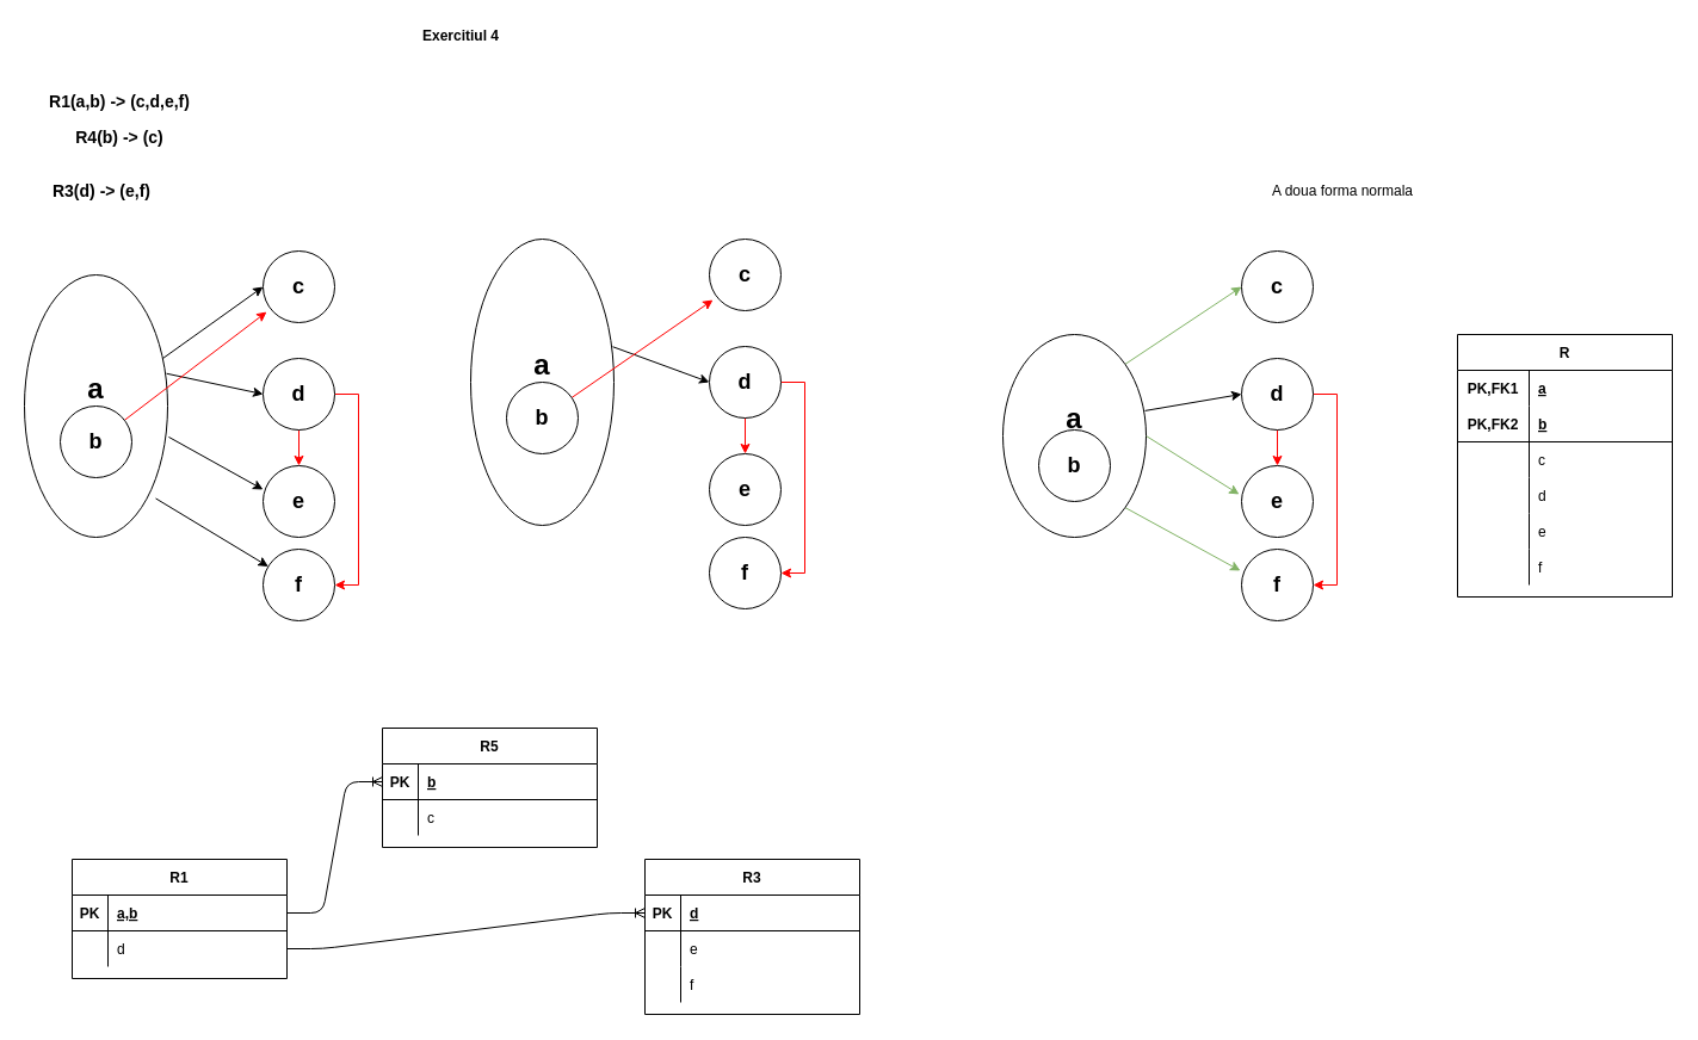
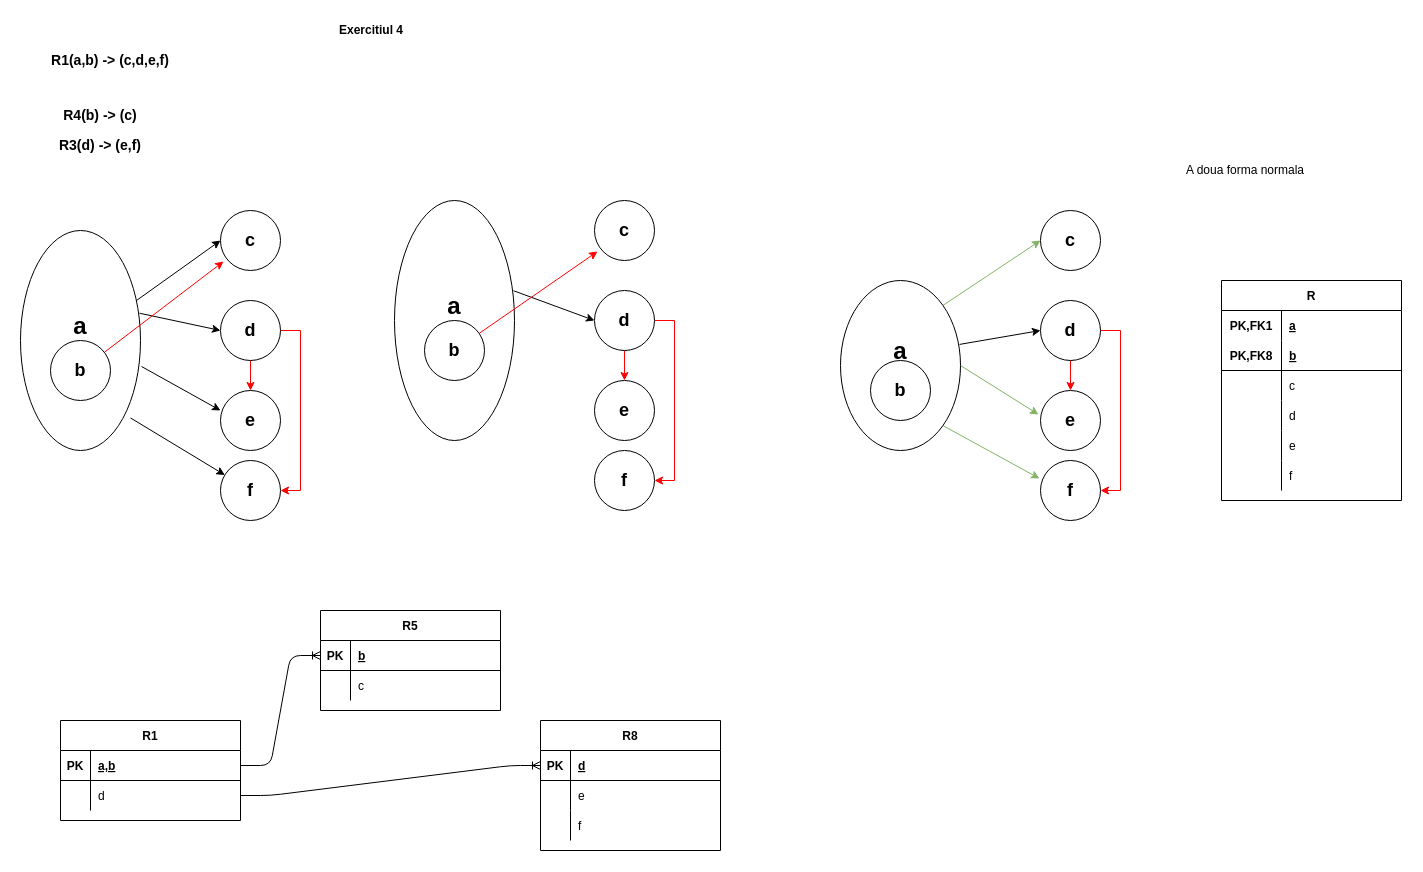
- <mxCell id="85" value="&lt;b style=&quot;&quot;&gt;Exercitiul 4&lt;/b&gt;" style="text;html=1;align=center;verticalAlign=middle;whiteSpace=wrap;rounded=0;labelBackgroundColor=#ffffff;" vertex="1" parent="1"><mxGeometry x="346" y="20" width="80" height="20" as="geometry" /></mxCell>
+ <mxCell id="85" value="&lt;b style=&quot;&quot;&gt;Exercitiul 4&lt;/b&gt;" style="text;html=1;align=center;verticalAlign=middle;whiteSpace=wrap;rounded=0;labelBackgroundColor=#ffffff;" vertex="1" parent="1"><mxGeometry x="331" y="20" width="80" height="20" as="geometry" /></mxCell>
- <mxCell id="15" value="&lt;b&gt;&lt;font style=&quot;font-size: 14px&quot;&gt;R1(a,b) -&amp;gt; (c,d,e,f)&lt;/font&gt;&lt;/b&gt;" style="text;html=1;strokeColor=none;fillColor=none;align=center;verticalAlign=middle;whiteSpace=wrap;rounded=0;" vertex="1" parent="1"><mxGeometry x="20" y="70" width="160" height="30" as="geometry" /></mxCell>
+ <mxCell id="15" value="&lt;b&gt;&lt;font style=&quot;font-size: 14px&quot;&gt;R1(a,b) -&amp;gt; (c,d,e,f)&lt;/font&gt;&lt;/b&gt;" style="text;html=1;strokeColor=none;fillColor=none;align=center;verticalAlign=middle;whiteSpace=wrap;rounded=0;" vertex="1" parent="1"><mxGeometry x="30" y="45" width="160" height="30" as="geometry" /></mxCell>
- <mxCell id="17" value="&lt;b&gt;&lt;font style=&quot;font-size: 14px&quot;&gt;R3(d) -&amp;gt; (e,f)&lt;/font&gt;&lt;/b&gt;" style="text;html=1;strokeColor=none;fillColor=none;align=center;verticalAlign=middle;whiteSpace=wrap;rounded=0;" vertex="1" parent="1"><mxGeometry x="5" y="145" width="160" height="30" as="geometry" /></mxCell>
+ <mxCell id="17" value="&lt;b&gt;&lt;font style=&quot;font-size: 14px&quot;&gt;R3(d) -&amp;gt; (e,f)&lt;/font&gt;&lt;/b&gt;" style="text;html=1;strokeColor=none;fillColor=none;align=center;verticalAlign=middle;whiteSpace=wrap;rounded=0;" vertex="1" parent="1"><mxGeometry x="20" y="130" width="160" height="30" as="geometry" /></mxCell>
- <mxCell id="86" value="A doua forma normala" style="text;html=1;strokeColor=none;fillColor=none;align=center;verticalAlign=middle;whiteSpace=wrap;rounded=0;" vertex="1" parent="1"><mxGeometry x="1020" y="150" width="210" height="20" as="geometry" /></mxCell>
+ <mxCell id="86" value="A doua forma normala" style="text;html=1;strokeColor=none;fillColor=none;align=center;verticalAlign=middle;whiteSpace=wrap;rounded=0;" vertex="1" parent="1"><mxGeometry x="1140" y="160" width="210" height="20" as="geometry" /></mxCell>
- <mxCell id="71" value="PK,FK2" style="shape=partialRectangle;connectable=0;fillColor=none;top=0;left=0;bottom=0;right=0;fontStyle=1;overflow=hidden;" vertex="1" parent="70"><mxGeometry width="60" height="30" as="geometry"><mxRectangle width="60" height="30" as="alternateBounds" /></mxGeometry></mxCell>
+ <mxCell id="71" value="PK,FK8" style="shape=partialRectangle;connectable=0;fillColor=none;top=0;left=0;bottom=0;right=0;fontStyle=1;overflow=hidden;" vertex="1" parent="70"><mxGeometry width="60" height="30" as="geometry"><mxRectangle width="60" height="30" as="alternateBounds" /></mxGeometry></mxCell>
- <mxCell id="32" value="R3" style="shape=table;startSize=30;container=1;collapsible=1;childLayout=tableLayout;fixedRows=1;rowLines=0;fontStyle=1;align=center;resizeLast=1;" vertex="1" parent="1"><mxGeometry x="540" y="720" width="180" height="130" as="geometry" /></mxCell>
+ <mxCell id="32" value="R8" style="shape=table;startSize=30;container=1;collapsible=1;childLayout=tableLayout;fixedRows=1;rowLines=0;fontStyle=1;align=center;resizeLast=1;" vertex="1" parent="1"><mxGeometry x="540" y="720" width="180" height="130" as="geometry" /></mxCell>
